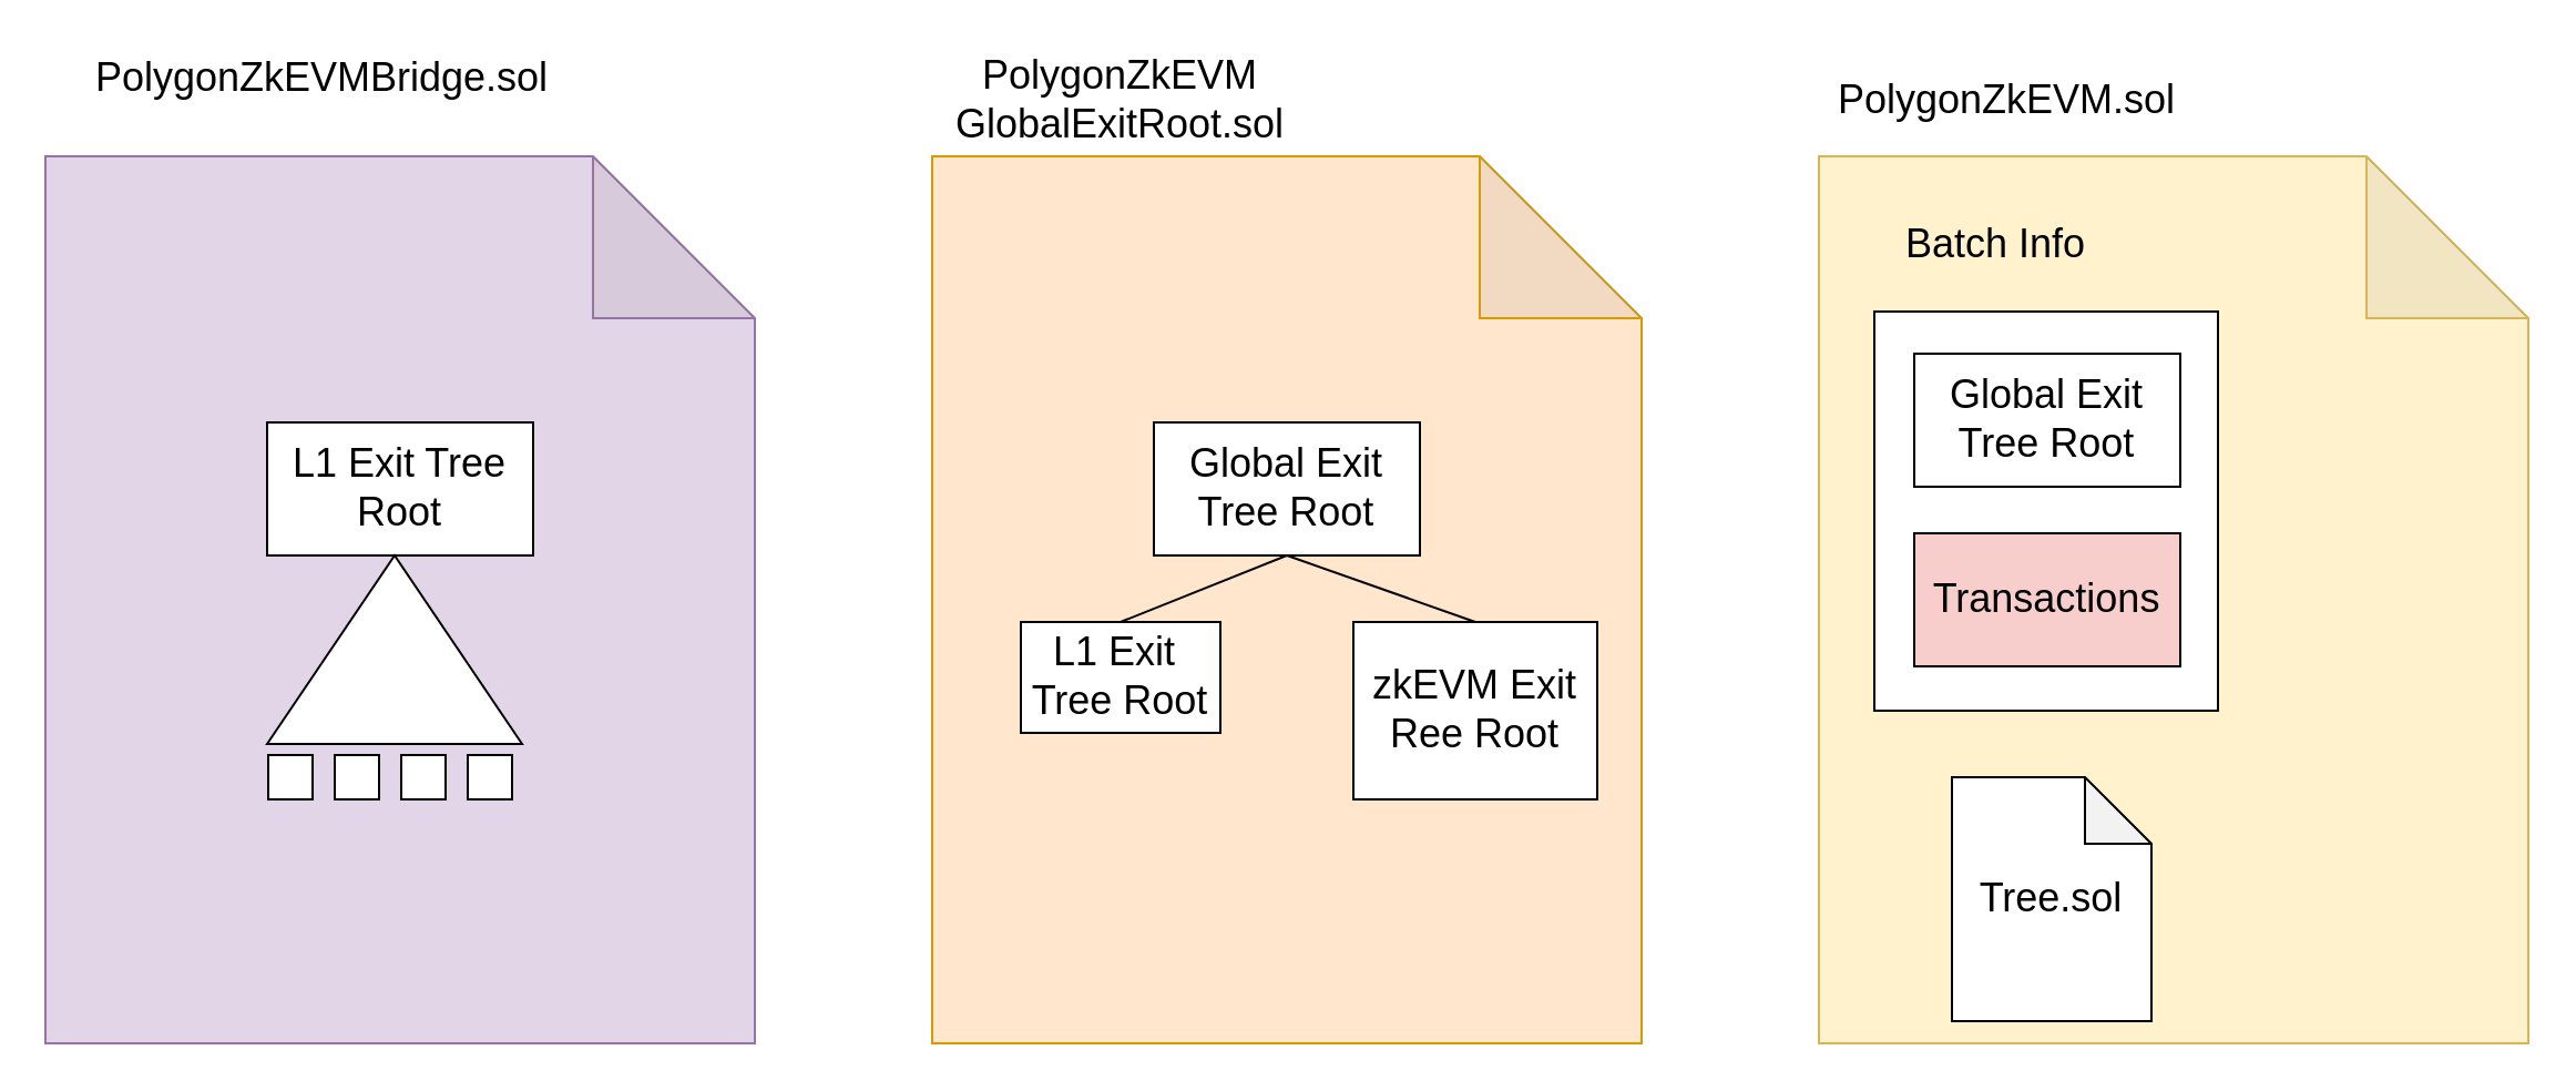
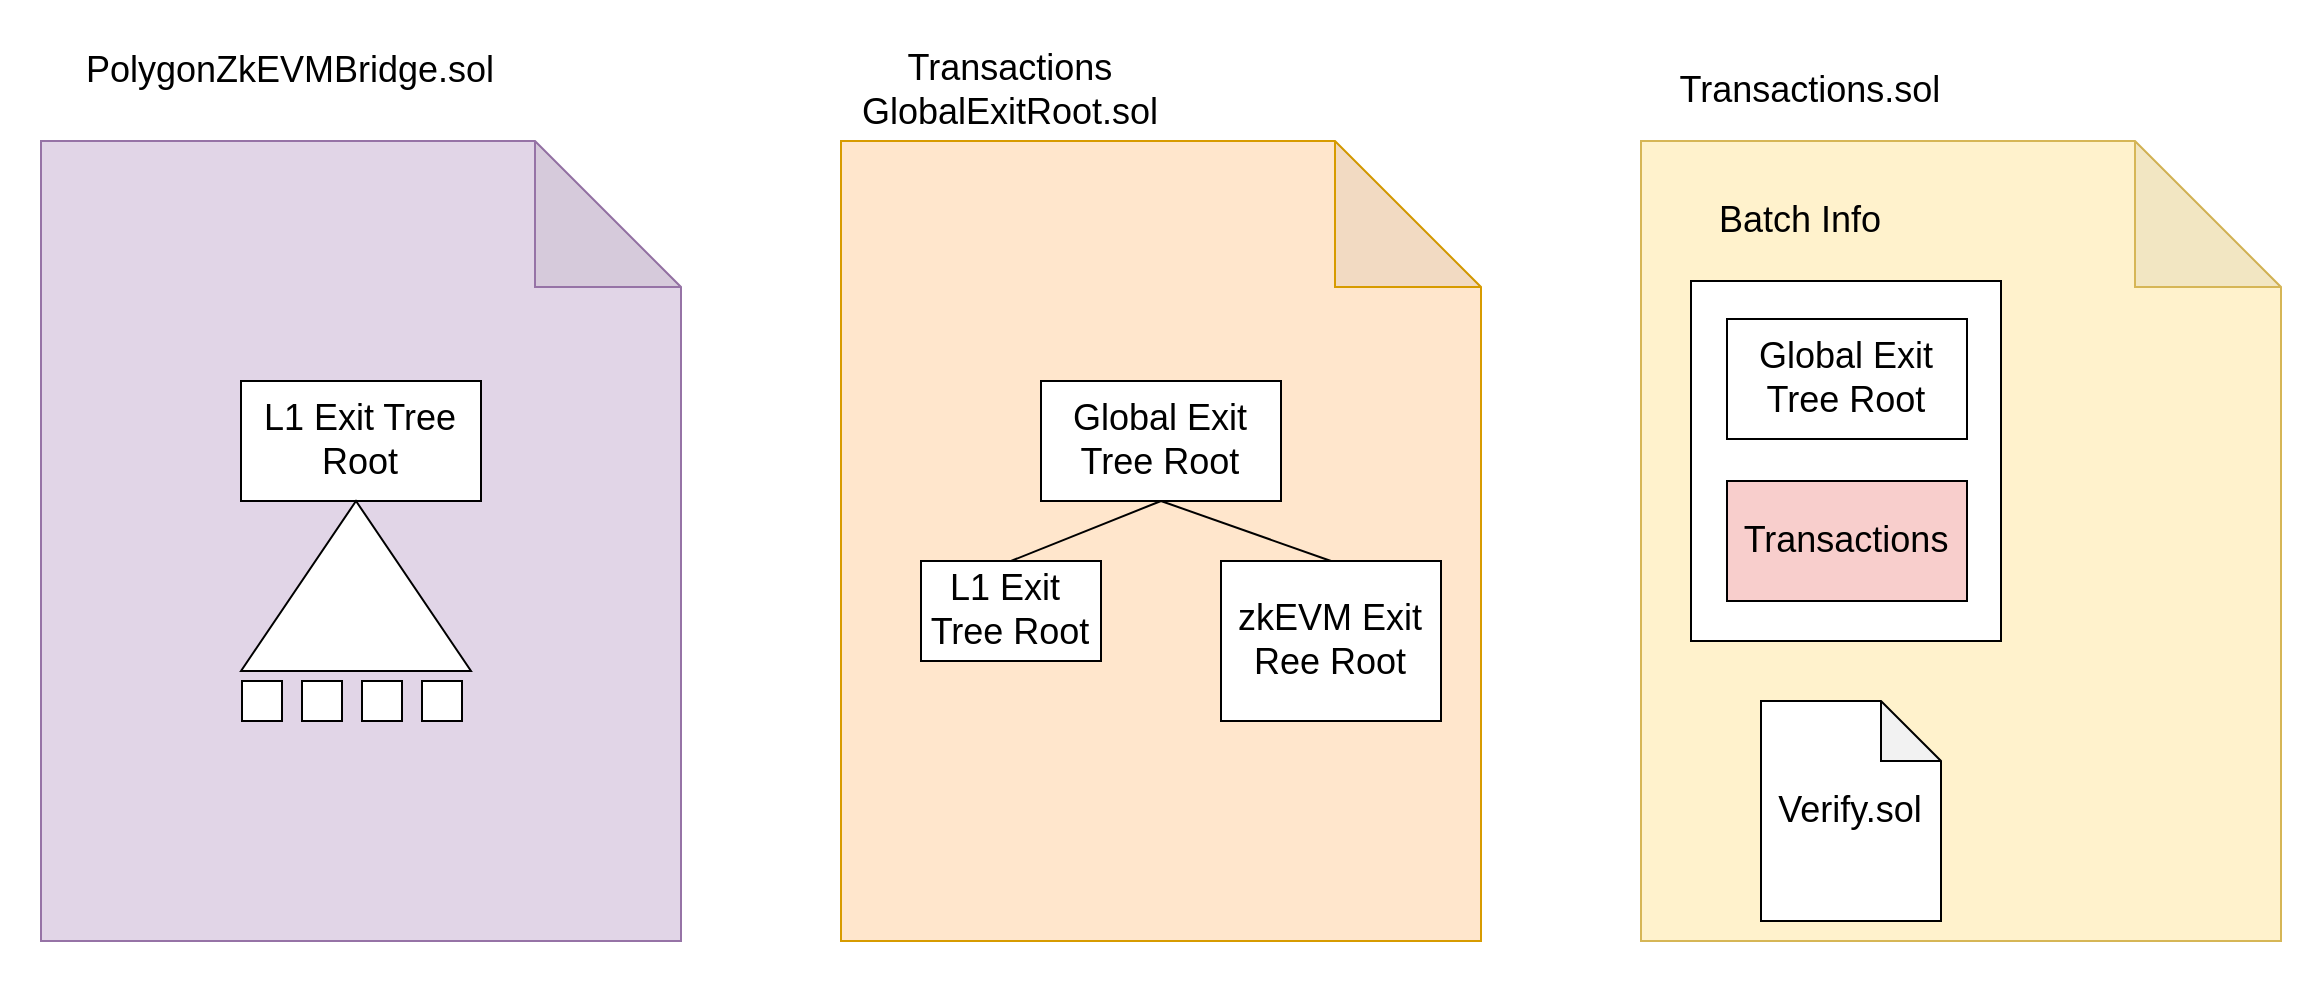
- <mxCell id="6" value="PolygonZkEVM&lt;br style=&quot;font-size: 18px;&quot;&gt;GlobalExitRoot.sol" style="text;html=1;strokeColor=none;fillColor=none;align=center;verticalAlign=middle;whiteSpace=wrap;rounded=0;fontSize=18;" vertex="1" parent="1"><mxGeometry x="420" y="30" width="170" height="30" as="geometry" /></mxCell>
+ <mxCell id="6" value="Transactions&lt;br style=&quot;font-size: 18px;&quot;&gt;GlobalExitRoot.sol" style="text;html=1;strokeColor=none;fillColor=none;align=center;verticalAlign=middle;whiteSpace=wrap;rounded=0;fontSize=18;" vertex="1" parent="1"><mxGeometry x="420" y="30" width="170" height="30" as="geometry" /></mxCell>
- <mxCell id="7" value="PolygonZkEVM.sol" style="text;html=1;strokeColor=none;fillColor=none;align=center;verticalAlign=middle;whiteSpace=wrap;rounded=0;fontSize=18;" vertex="1" parent="1"><mxGeometry x="820" y="30" width="170" height="30" as="geometry" /></mxCell>
+ <mxCell id="7" value="Transactions.sol" style="text;html=1;strokeColor=none;fillColor=none;align=center;verticalAlign=middle;whiteSpace=wrap;rounded=0;fontSize=18;" vertex="1" parent="1"><mxGeometry x="820" y="30" width="170" height="30" as="geometry" /></mxCell>
- <mxCell id="23" value="&lt;font style=&quot;font-size: 18px;&quot;&gt;Tree.sol&lt;/font&gt;" style="shape=note;whiteSpace=wrap;html=1;backgroundOutline=1;darkOpacity=0.05;" vertex="1" parent="1"><mxGeometry x="880" y="350" width="90" height="110" as="geometry" /></mxCell>
+ <mxCell id="23" value="&lt;font style=&quot;font-size: 18px;&quot;&gt;Verify.sol&lt;/font&gt;" style="shape=note;whiteSpace=wrap;html=1;backgroundOutline=1;darkOpacity=0.05;" vertex="1" parent="1"><mxGeometry x="880" y="350" width="90" height="110" as="geometry" /></mxCell>
